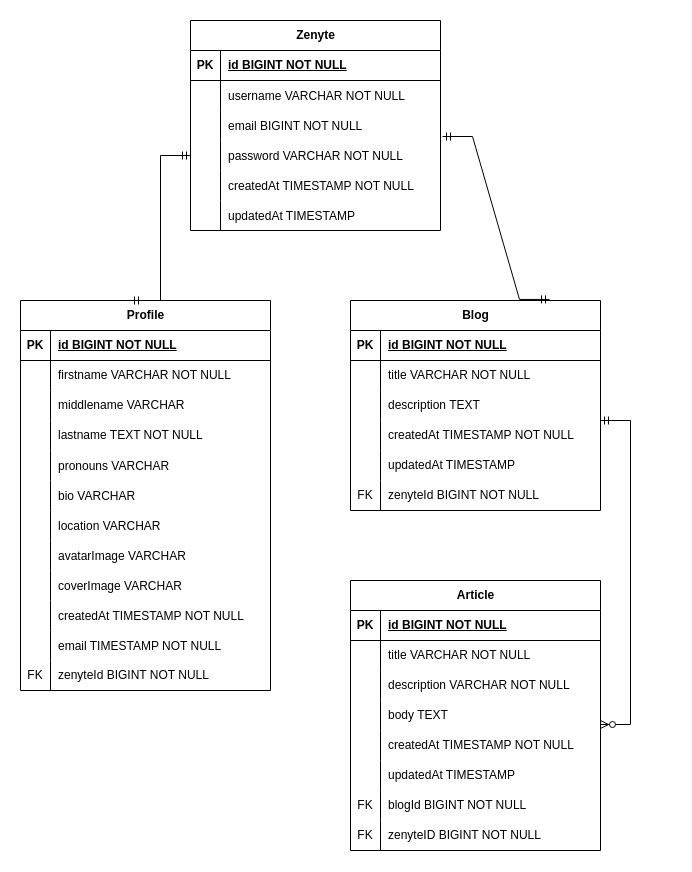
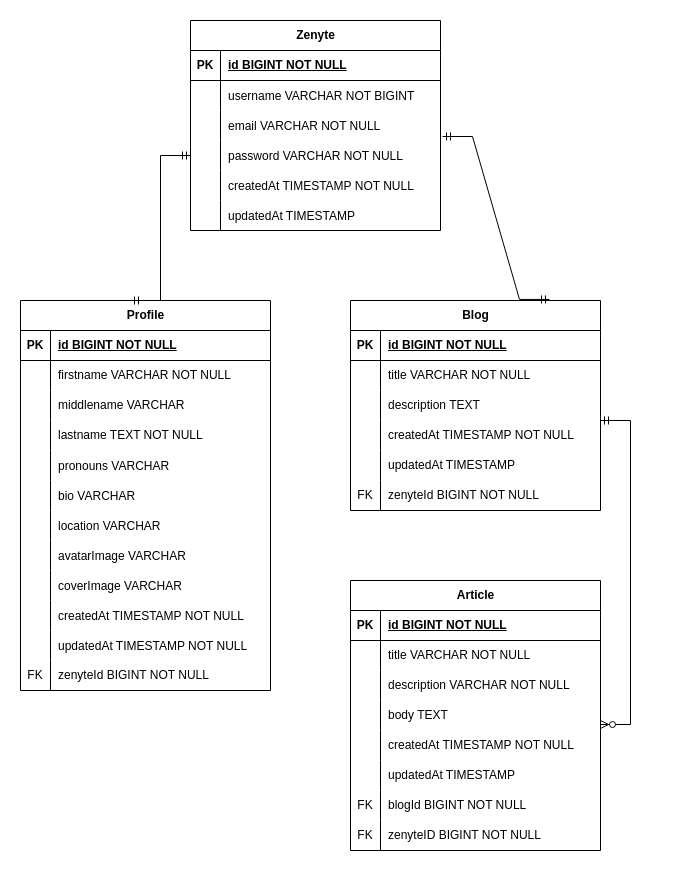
- <mxCell id="8" value="username VARCHAR NOT NULL" style="shape=partialRectangle;connectable=0;fillColor=none;top=0;left=0;bottom=0;right=0;align=left;spacingLeft=6;overflow=hidden;" parent="6" vertex="1"><mxGeometry x="30" width="220" height="30" as="geometry"><mxRectangle width="220" height="30" as="alternateBounds" /></mxGeometry></mxCell>
+ <mxCell id="8" value="username VARCHAR NOT BIGINT" style="shape=partialRectangle;connectable=0;fillColor=none;top=0;left=0;bottom=0;right=0;align=left;spacingLeft=6;overflow=hidden;" parent="6" vertex="1"><mxGeometry x="30" width="220" height="30" as="geometry"><mxRectangle width="220" height="30" as="alternateBounds" /></mxGeometry></mxCell>
- <mxCell id="11" value="email BIGINT NOT NULL" style="shape=partialRectangle;connectable=0;fillColor=none;top=0;left=0;bottom=0;right=0;align=left;spacingLeft=6;overflow=hidden;" parent="9" vertex="1"><mxGeometry x="30" width="220" height="30" as="geometry"><mxRectangle width="220" height="30" as="alternateBounds" /></mxGeometry></mxCell>
+ <mxCell id="11" value="email VARCHAR NOT NULL" style="shape=partialRectangle;connectable=0;fillColor=none;top=0;left=0;bottom=0;right=0;align=left;spacingLeft=6;overflow=hidden;" parent="9" vertex="1"><mxGeometry x="30" width="220" height="30" as="geometry"><mxRectangle width="220" height="30" as="alternateBounds" /></mxGeometry></mxCell>
- <mxCell id="54" value="email TIMESTAMP NOT NULL" style="shape=partialRectangle;connectable=0;fillColor=none;top=0;left=0;bottom=0;right=0;align=left;spacingLeft=6;overflow=hidden;" parent="52" vertex="1"><mxGeometry x="30" width="220" height="30" as="geometry"><mxRectangle width="220" height="30" as="alternateBounds" /></mxGeometry></mxCell>
+ <mxCell id="54" value="updatedAt TIMESTAMP NOT NULL" style="shape=partialRectangle;connectable=0;fillColor=none;top=0;left=0;bottom=0;right=0;align=left;spacingLeft=6;overflow=hidden;" parent="52" vertex="1"><mxGeometry x="30" width="220" height="30" as="geometry"><mxRectangle width="220" height="30" as="alternateBounds" /></mxGeometry></mxCell>
